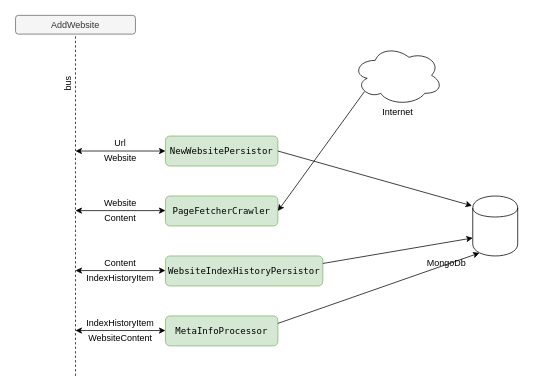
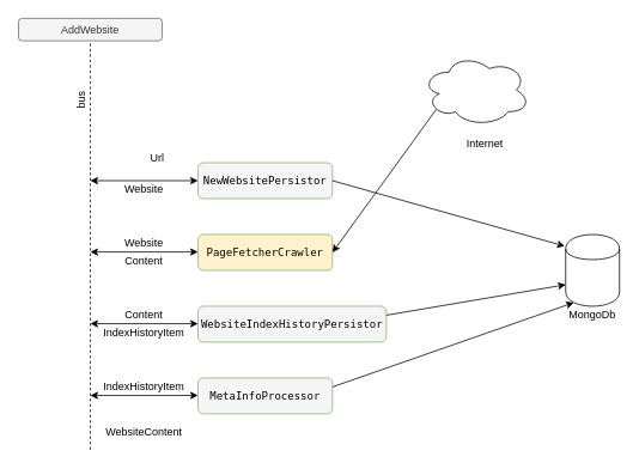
- <mxCell id="24" value="Internet" style="text;html=1;strokeColor=none;fillColor=none;align=center;verticalAlign=middle;whiteSpace=wrap;rounded=0;" vertex="1" parent="1"><mxGeometry x="510" y="140" width="40" height="20" as="geometry" /></mxCell>
+ <mxCell id="24" value="Internet" style="text;html=1;strokeColor=none;fillColor=none;align=center;verticalAlign=middle;whiteSpace=wrap;rounded=0;" vertex="1" parent="1"><mxGeometry x="520" y="150" width="40" height="20" as="geometry" /></mxCell>
- <mxCell id="12" value="Url" style="text;html=1;strokeColor=none;fillColor=none;align=center;verticalAlign=middle;whiteSpace=wrap;rounded=0;" parent="1" vertex="1"><mxGeometry x="140" y="181" width="40" height="20" as="geometry" /></mxCell>
+ <mxCell id="12" value="Url" style="text;html=1;strokeColor=none;fillColor=none;align=center;verticalAlign=middle;whiteSpace=wrap;rounded=0;" parent="1" vertex="1"><mxGeometry x="155" y="166" width="40" height="20" as="geometry" /></mxCell>
- <mxCell id="5" value="&lt;pre&gt;&lt;font face=&quot;dejavu sans mono&quot;&gt;NewWebsitePersistor&lt;span style=&quot;background-color: rgb(255 , 255 , 255)&quot;&gt;&lt;br&gt;&lt;/span&gt;&lt;/font&gt;&lt;/pre&gt;" style="rounded=1;whiteSpace=wrap;html=1;fontSize=12;glass=0;strokeWidth=1;shadow=0;fillColor=#d5e8d4;strokeColor=#82b366;" parent="1" vertex="1"><mxGeometry x="220" y="181" width="150" height="40" as="geometry" /></mxCell>
+ <mxCell id="5" value="&lt;pre&gt;&lt;font face=&quot;dejavu sans mono&quot;&gt;NewWebsitePersistor&lt;span style=&quot;background-color: rgb(255 , 255 , 255)&quot;&gt;&lt;br&gt;&lt;/span&gt;&lt;/font&gt;&lt;/pre&gt;" style="rounded=1;whiteSpace=wrap;html=1;fontSize=12;glass=0;strokeWidth=1;shadow=0;fillColor=#f5f5f5;strokeColor=#82b366;" parent="1" vertex="1"><mxGeometry x="220" y="181" width="150" height="40" as="geometry" /></mxCell>
- <mxCell id="14" value="&lt;pre style=&quot;font-family: &amp;#34;dejavu sans mono&amp;#34;&quot;&gt;PageFetcherCrawler&lt;/pre&gt;" style="rounded=1;whiteSpace=wrap;html=1;fontSize=12;glass=0;strokeWidth=1;shadow=0;fillColor=#d5e8d4;strokeColor=#82b366;" parent="1" vertex="1"><mxGeometry x="220" y="261" width="150" height="40" as="geometry" /></mxCell>
+ <mxCell id="14" value="&lt;pre style=&quot;font-family: &amp;#34;dejavu sans mono&amp;#34;&quot;&gt;PageFetcherCrawler&lt;/pre&gt;" style="rounded=1;whiteSpace=wrap;html=1;fontSize=12;glass=0;strokeWidth=1;shadow=0;fillColor=#fff2cc;strokeColor=#82b366;" parent="1" vertex="1"><mxGeometry x="220" y="261" width="150" height="40" as="geometry" /></mxCell>
- <mxCell id="21" value="MongoDb" style="text;html=1;strokeColor=none;fillColor=none;align=center;verticalAlign=middle;whiteSpace=wrap;rounded=0;" parent="1" vertex="1"><mxGeometry x="575" y="341" width="40" height="20" as="geometry" /></mxCell>
+ <mxCell id="21" value="MongoDb" style="text;html=1;strokeColor=none;fillColor=none;align=center;verticalAlign=middle;whiteSpace=wrap;rounded=0;" parent="1" vertex="1"><mxGeometry x="640" y="341" width="40" height="20" as="geometry" /></mxCell>
- <mxCell id="4" value="&lt;pre style=&quot;font-family: &amp;#34;dejavu sans mono&amp;#34;&quot;&gt;WebsiteIndexHistoryPersistor&lt;/pre&gt;" style="rounded=1;whiteSpace=wrap;html=1;fontSize=12;glass=0;strokeWidth=1;shadow=0;fillColor=#d5e8d4;strokeColor=#82b366;" parent="1" vertex="1"><mxGeometry x="220" y="341" width="210" height="40" as="geometry" /></mxCell>
+ <mxCell id="4" value="&lt;pre style=&quot;font-family: &amp;#34;dejavu sans mono&amp;#34;&quot;&gt;WebsiteIndexHistoryPersistor&lt;/pre&gt;" style="rounded=1;whiteSpace=wrap;html=1;fontSize=12;glass=0;strokeWidth=1;shadow=0;fillColor=#f5f5f5;strokeColor=#82b366;" parent="1" vertex="1"><mxGeometry x="220" y="341" width="210" height="40" as="geometry" /></mxCell>
- <mxCell id="3" value="&lt;pre style=&quot;font-family: &amp;#34;dejavu sans mono&amp;#34;&quot;&gt;MetaInfoProcessor&lt;/pre&gt;" style="rounded=1;whiteSpace=wrap;html=1;fontSize=12;glass=0;strokeWidth=1;shadow=0;fillColor=#d5e8d4;strokeColor=#82b366;" parent="1" vertex="1"><mxGeometry x="220" y="421" width="150" height="40" as="geometry" /></mxCell>
+ <mxCell id="3" value="&lt;pre style=&quot;font-family: &amp;#34;dejavu sans mono&amp;#34;&quot;&gt;MetaInfoProcessor&lt;/pre&gt;" style="rounded=1;whiteSpace=wrap;html=1;fontSize=12;glass=0;strokeWidth=1;shadow=0;fillColor=#f5f5f5;strokeColor=#82b366;" parent="1" vertex="1"><mxGeometry x="220" y="421" width="150" height="40" as="geometry" /></mxCell>
- <mxCell id="27" value="WebsiteContent" style="text;html=1;strokeColor=none;fillColor=none;align=center;verticalAlign=middle;whiteSpace=wrap;rounded=0;" vertex="1" parent="1"><mxGeometry x="140" y="441" width="40" height="20" as="geometry" /></mxCell>
+ <mxCell id="27" value="WebsiteContent" style="text;html=1;strokeColor=none;fillColor=none;align=center;verticalAlign=middle;whiteSpace=wrap;rounded=0;" vertex="1" parent="1"><mxGeometry x="140" y="471" width="40" height="20" as="geometry" /></mxCell>
